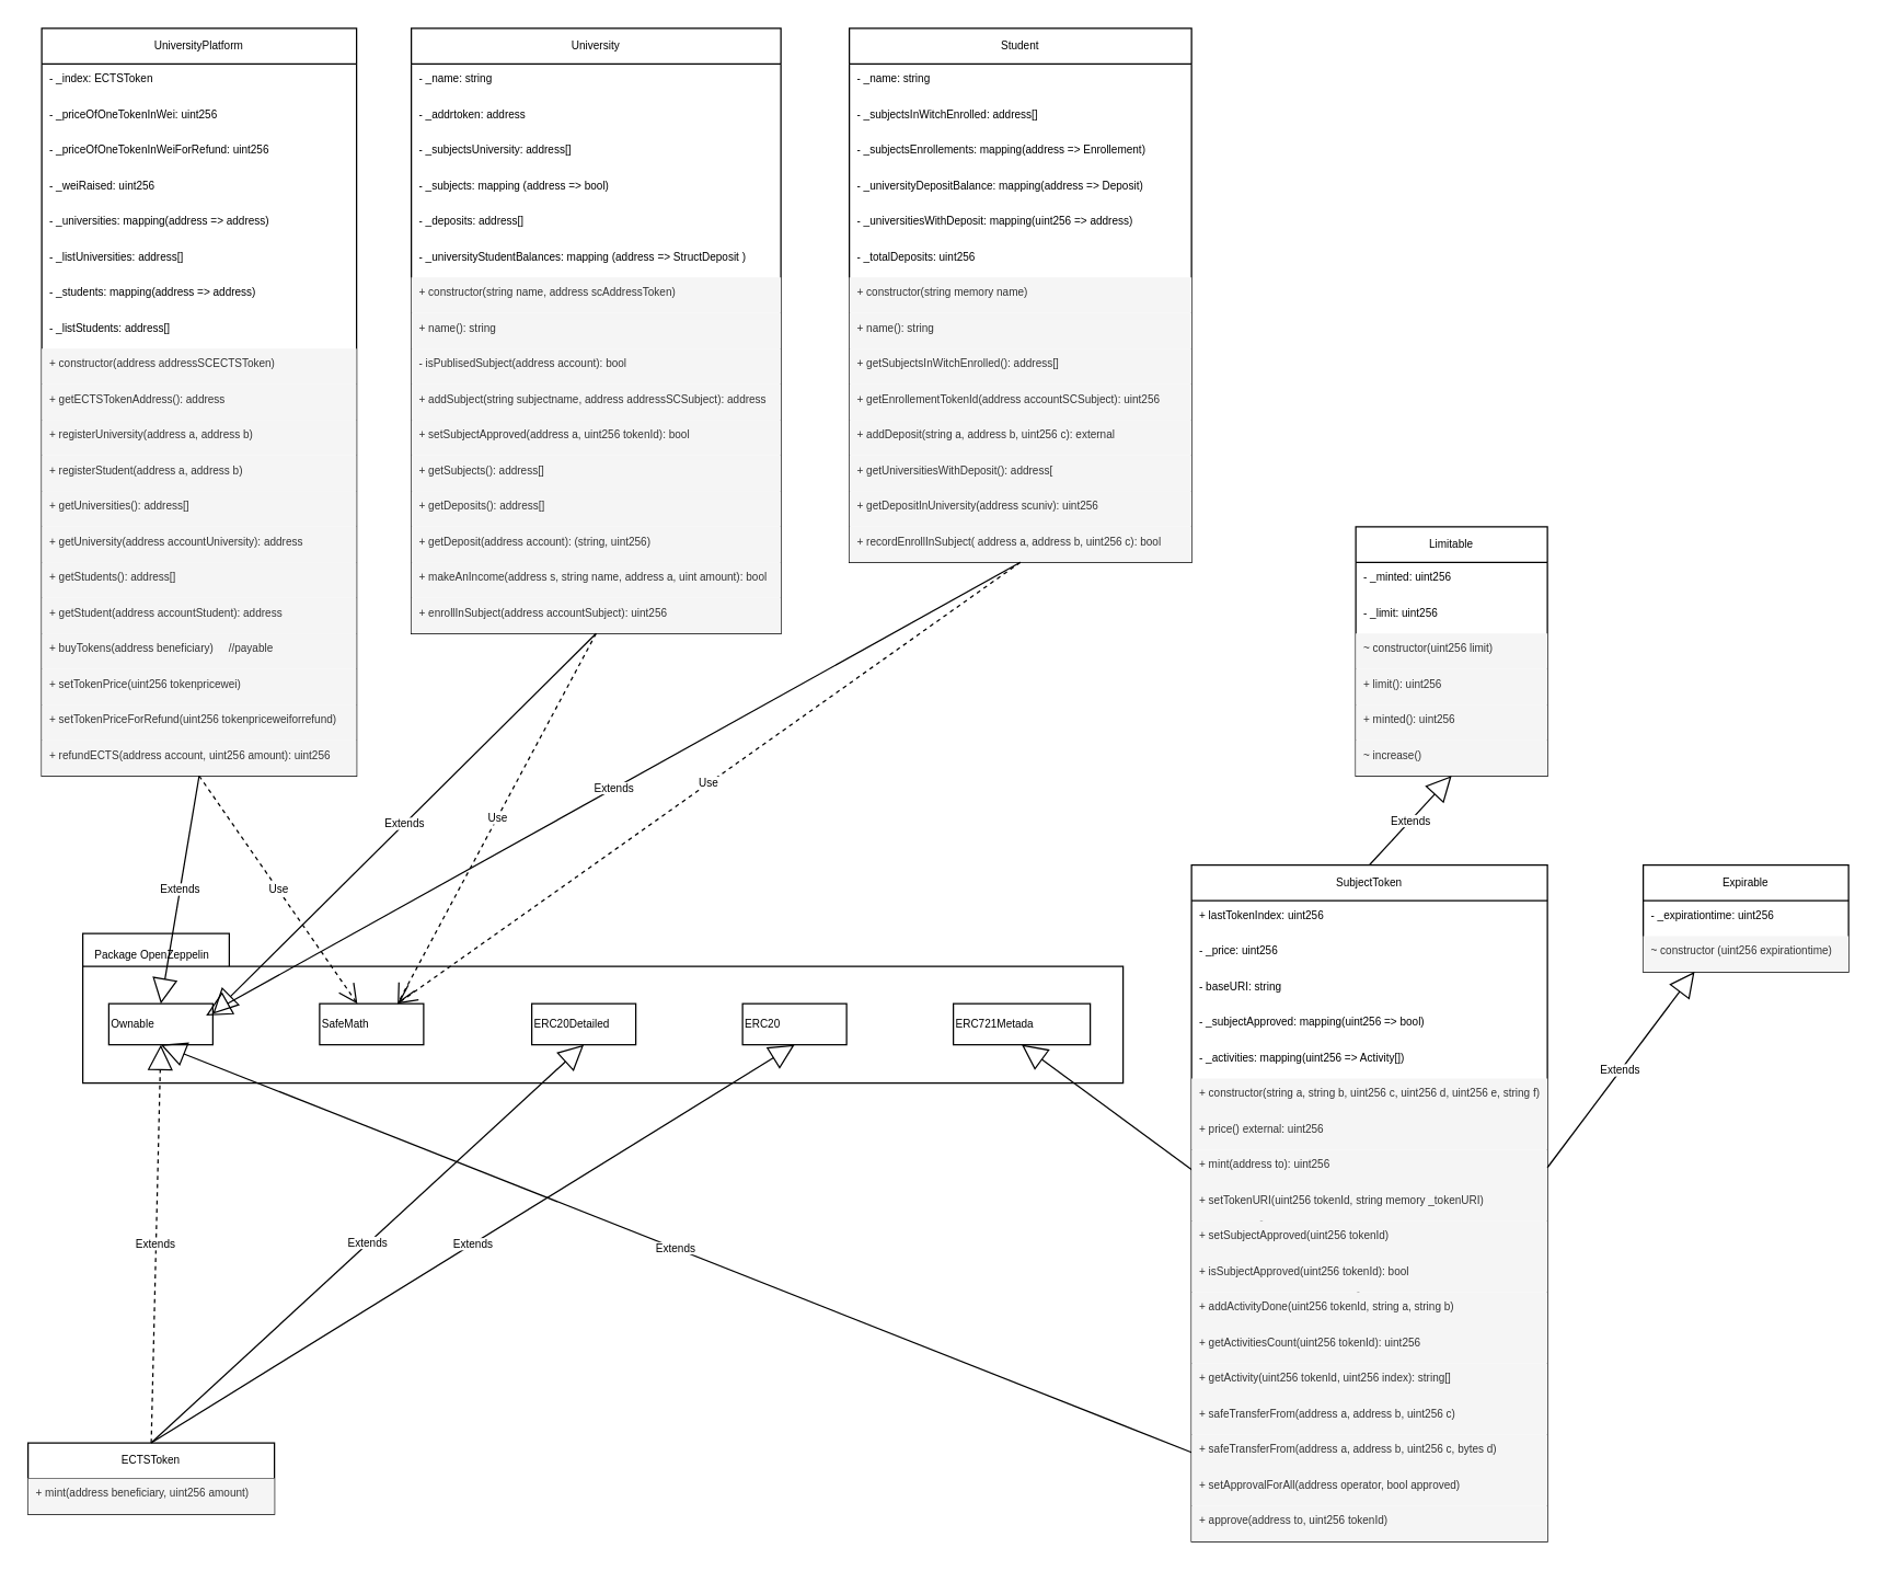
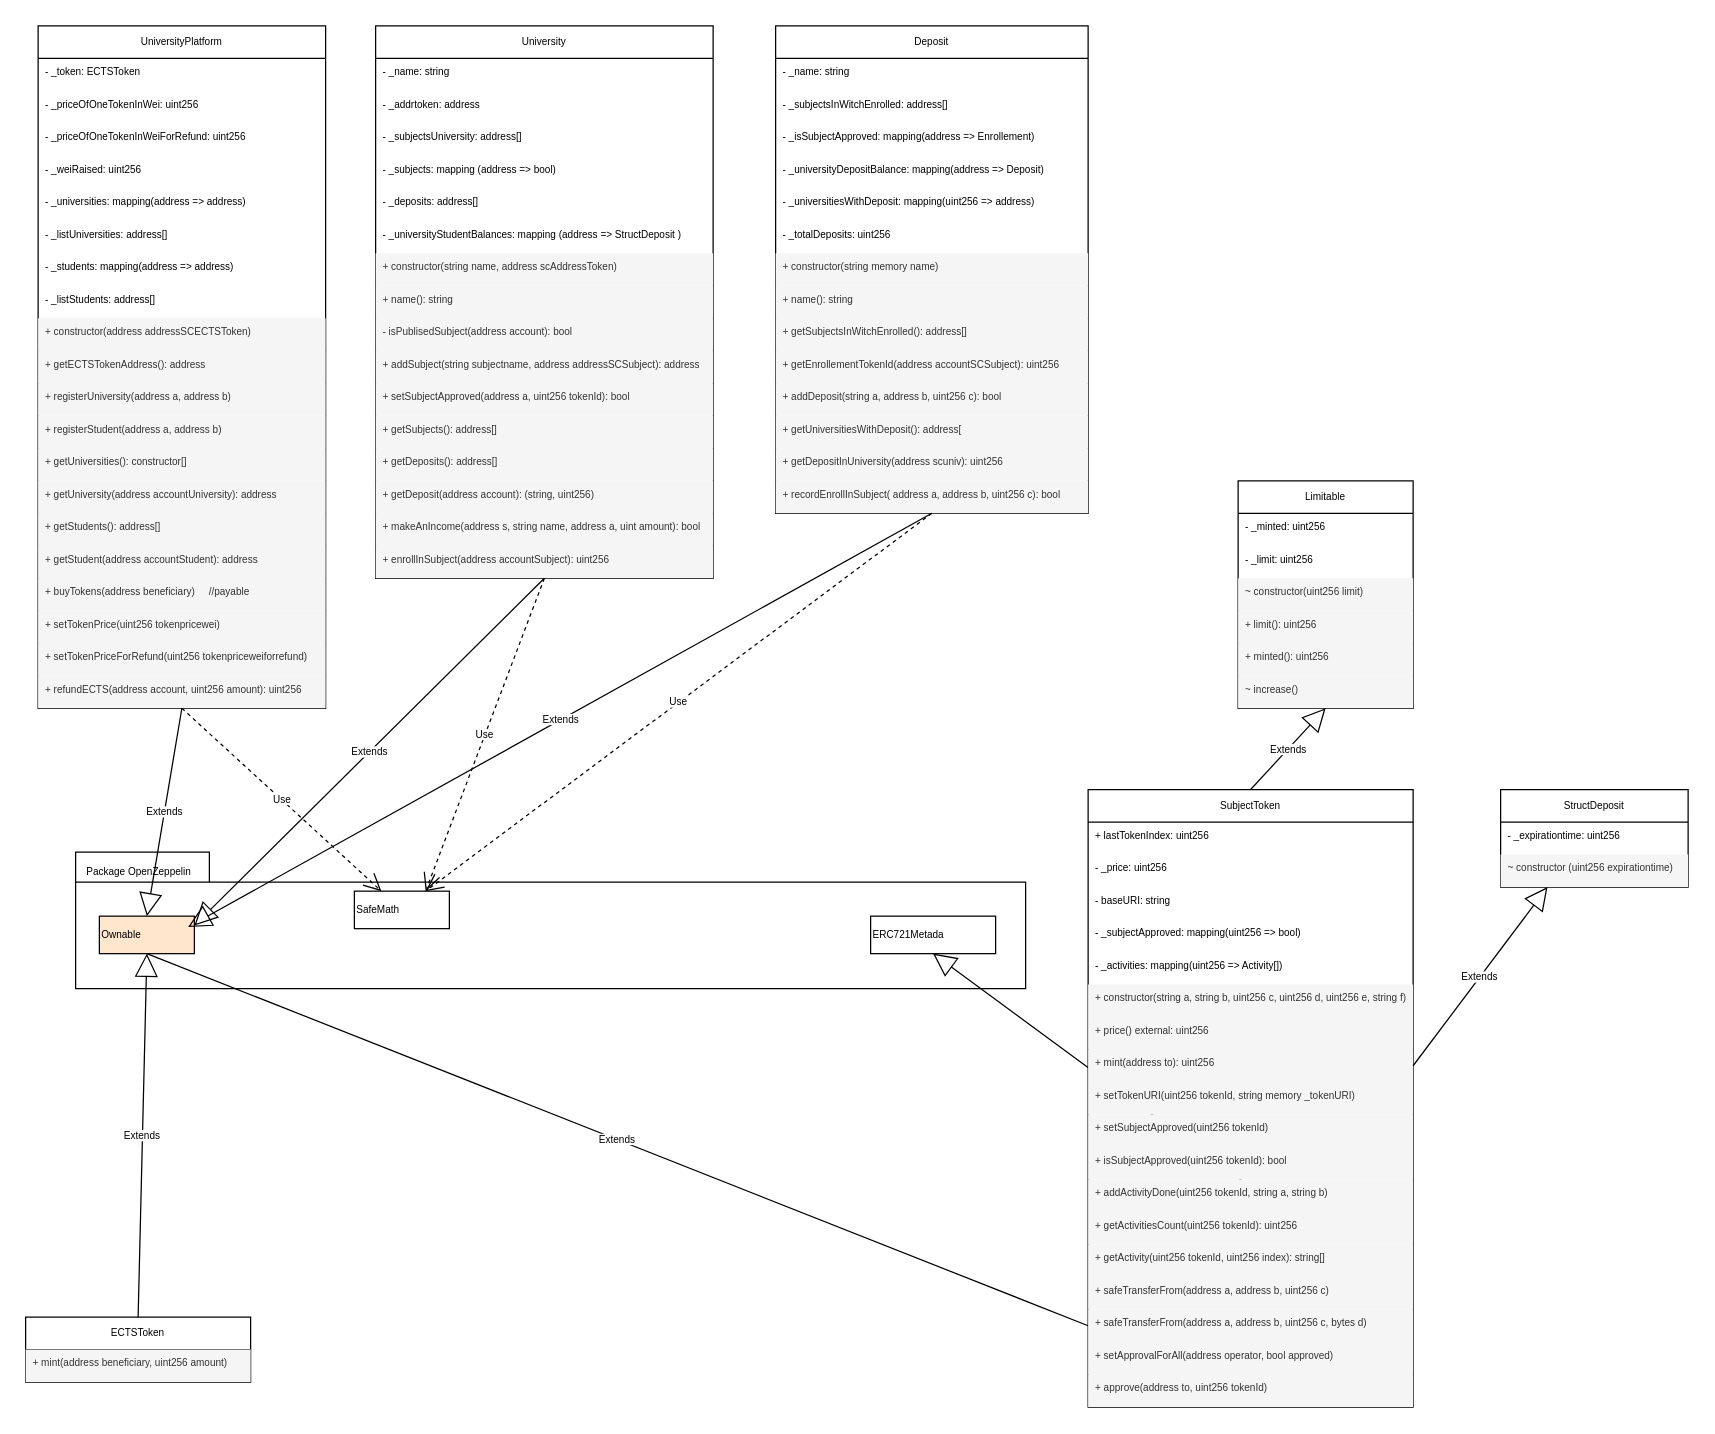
- <mxCell id="58" value="Student" style="swimlane;fontStyle=0;childLayout=stackLayout;horizontal=1;startSize=26;fillColor=none;horizontalStack=0;resizeParent=1;resizeParentMax=0;resizeLast=0;collapsible=1;marginBottom=0;fontSize=8;" vertex="1" parent="1"><mxGeometry x="620" y="20" width="250" height="390" as="geometry"><mxRectangle x="60" y="60" width="130" height="26" as="alternateBounds" /></mxGeometry></mxCell>
+ <mxCell id="58" value="Deposit" style="swimlane;fontStyle=0;childLayout=stackLayout;horizontal=1;startSize=26;fillColor=none;horizontalStack=0;resizeParent=1;resizeParentMax=0;resizeLast=0;collapsible=1;marginBottom=0;fontSize=8;" vertex="1" parent="1"><mxGeometry x="620" y="20" width="250" height="390" as="geometry"><mxRectangle x="60" y="60" width="130" height="26" as="alternateBounds" /></mxGeometry></mxCell>
- <mxCell id="12" value="- _index: ECTSToken" style="text;strokeColor=none;fillColor=none;align=left;verticalAlign=top;spacingLeft=4;spacingRight=4;overflow=hidden;rotatable=0;points=[[0,0.5],[1,0.5]];portConstraint=eastwest;fontSize=8;" vertex="1" parent="11"><mxGeometry y="26" width="230" height="26" as="geometry" /></mxCell>
+ <mxCell id="12" value="- _token: ECTSToken" style="text;strokeColor=none;fillColor=none;align=left;verticalAlign=top;spacingLeft=4;spacingRight=4;overflow=hidden;rotatable=0;points=[[0,0.5],[1,0.5]];portConstraint=eastwest;fontSize=8;" vertex="1" parent="11"><mxGeometry y="26" width="230" height="26" as="geometry" /></mxCell>
- <mxCell id="61" value="- _subjectsEnrollements: mapping(address =&gt; Enrollement)" style="text;strokeColor=none;fillColor=none;align=left;verticalAlign=top;spacingLeft=4;spacingRight=4;overflow=hidden;rotatable=0;points=[[0,0.5],[1,0.5]];portConstraint=eastwest;fontSize=8;" vertex="1" parent="58"><mxGeometry y="78" width="250" height="26" as="geometry" /></mxCell>
+ <mxCell id="61" value="- _isSubjectApproved: mapping(address =&gt; Enrollement)" style="text;strokeColor=none;fillColor=none;align=left;verticalAlign=top;spacingLeft=4;spacingRight=4;overflow=hidden;rotatable=0;points=[[0,0.5],[1,0.5]];portConstraint=eastwest;fontSize=8;" vertex="1" parent="58"><mxGeometry y="78" width="250" height="26" as="geometry" /></mxCell>
- <mxCell id="69" value="+ addDeposit(string a, address b, uint256 c): external" style="text;strokeColor=none;fillColor=#f5f5f5;align=left;verticalAlign=top;spacingLeft=4;spacingRight=4;overflow=hidden;rotatable=0;points=[[0,0.5],[1,0.5]];portConstraint=eastwest;fontColor=#333333;fontSize=8;" vertex="1" parent="58"><mxGeometry y="286" width="250" height="26" as="geometry" /></mxCell>
+ <mxCell id="69" value="+ addDeposit(string a, address b, uint256 c): bool" style="text;strokeColor=none;fillColor=#f5f5f5;align=left;verticalAlign=top;spacingLeft=4;spacingRight=4;overflow=hidden;rotatable=0;points=[[0,0.5],[1,0.5]];portConstraint=eastwest;fontColor=#333333;fontSize=8;" vertex="1" parent="58"><mxGeometry y="286" width="250" height="26" as="geometry" /></mxCell>
- <mxCell id="24" value="+ getUniversities(): address[]" style="text;strokeColor=none;fillColor=#f5f5f5;align=left;verticalAlign=top;spacingLeft=4;spacingRight=4;overflow=hidden;rotatable=0;points=[[0,0.5],[1,0.5]];portConstraint=eastwest;fontColor=#333333;fontSize=8;" vertex="1" parent="11"><mxGeometry y="338" width="230" height="26" as="geometry" /></mxCell>
+ <mxCell id="24" value="+ getUniversities(): constructor[]" style="text;strokeColor=none;fillColor=#f5f5f5;align=left;verticalAlign=top;spacingLeft=4;spacingRight=4;overflow=hidden;rotatable=0;points=[[0,0.5],[1,0.5]];portConstraint=eastwest;fontColor=#333333;fontSize=8;" vertex="1" parent="11"><mxGeometry y="338" width="230" height="26" as="geometry" /></mxCell>
- <mxCell id="99" value="Expirable" style="swimlane;fontStyle=0;childLayout=stackLayout;horizontal=1;startSize=26;fillColor=none;horizontalStack=0;resizeParent=1;resizeParentMax=0;resizeLast=0;collapsible=1;marginBottom=0;fontSize=8;" vertex="1" parent="1"><mxGeometry x="1200" y="631" width="150" height="78" as="geometry" /></mxCell>
+ <mxCell id="99" value="StructDeposit" style="swimlane;fontStyle=0;childLayout=stackLayout;horizontal=1;startSize=26;fillColor=none;horizontalStack=0;resizeParent=1;resizeParentMax=0;resizeLast=0;collapsible=1;marginBottom=0;fontSize=8;" vertex="1" parent="1"><mxGeometry x="1200" y="631" width="150" height="78" as="geometry" /></mxCell>
- <mxCell id="6" value="Ownable" style="html=1;fontSize=8;align=left;" vertex="1" parent="3"><mxGeometry x="19" y="51.33" width="76" height="30" as="geometry" /></mxCell>
+ <mxCell id="6" value="Ownable" style="html=1;fontSize=8;align=left;fillColor=#ffe6cc;" vertex="1" parent="3"><mxGeometry x="19" y="51.33" width="76" height="30" as="geometry" /></mxCell>
- <mxCell id="8" value="SafeMath" style="html=1;fontSize=8;align=left;" vertex="1" parent="3"><mxGeometry x="173" y="51.33" width="76" height="30" as="geometry" /></mxCell>
+ <mxCell id="8" value="SafeMath" style="html=1;fontSize=8;align=left;" vertex="1" parent="3"><mxGeometry x="223" y="31.33" width="76" height="30" as="geometry" /></mxCell>
- <mxCell id="7" value="ERC20Detailed" style="html=1;fontSize=8;align=left;" vertex="1" parent="3"><mxGeometry x="328" y="51.33" width="76" height="30" as="geometry" /></mxCell>
- <mxCell id="10" value="ERC20" style="html=1;fontSize=8;align=left;" vertex="1" parent="3"><mxGeometry x="482" y="51.33" width="76" height="30" as="geometry" /></mxCell>
- <mxCell id="39" value="Extends" style="endArrow=block;endSize=16;endFill=0;html=1;fontSize=8;exitX=0;exitY=0.5;exitDx=0;exitDy=0;entryX=0.5;entryY=1;entryDx=0;entryDy=0;" edge="1" parent="1" source="89" target="6"><mxGeometry width="160" relative="1" as="geometry"><mxPoint x="660" y="761" as="sourcePoint" /><mxPoint x="820" y="761" as="targetPoint" /></mxGeometry></mxCell>
+ <mxCell id="39" value="Extends" style="endArrow=none;endSize=16;endFill=0;html=1;fontSize=8;exitX=0;exitY=0.5;exitDx=0;exitDy=0;entryX=0.5;entryY=1;entryDx=0;entryDy=0;" edge="1" parent="1" source="89" target="6"><mxGeometry width="160" relative="1" as="geometry"><mxPoint x="660" y="761" as="sourcePoint" /><mxPoint x="820" y="761" as="targetPoint" /></mxGeometry></mxCell>
- <mxCell id="35" value="Extends" style="endArrow=block;endSize=16;endFill=0;html=1;fontSize=8;exitX=0.5;exitY=0;exitDx=0;exitDy=0;entryX=0.5;entryY=1;entryDx=0;entryDy=0;" edge="1" parent="1" source="37" target="7"><mxGeometry width="160" relative="1" as="geometry"><mxPoint x="660" y="761" as="sourcePoint" /><mxPoint x="820" y="761" as="targetPoint" /></mxGeometry></mxCell>
- <mxCell id="36" value="Extends" style="endArrow=block;endSize=16;endFill=0;html=1;fontSize=8;entryX=0.5;entryY=1;entryDx=0;entryDy=0;exitX=0.5;exitY=0;exitDx=0;exitDy=0;" edge="1" parent="1" source="37" target="10"><mxGeometry width="160" relative="1" as="geometry"><mxPoint x="240" y="921" as="sourcePoint" /><mxPoint x="726" y="692.33" as="targetPoint" /></mxGeometry></mxCell>
- <mxCell id="34" value="Extends" style="endArrow=block;endSize=16;endFill=0;html=1;fontSize=8;exitX=0.5;exitY=0;exitDx=0;exitDy=0;entryX=0.5;entryY=1;entryDx=0;entryDy=0;dashed=1;" edge="1" parent="1" source="37" target="6"><mxGeometry width="160" relative="1" as="geometry"><mxPoint x="660" y="761" as="sourcePoint" /><mxPoint x="820" y="761" as="targetPoint" /></mxGeometry></mxCell>
+ <mxCell id="34" value="Extends" style="endArrow=block;endSize=16;endFill=0;html=1;fontSize=8;exitX=0.5;exitY=0;exitDx=0;exitDy=0;entryX=0.5;entryY=1;entryDx=0;entryDy=0;" edge="1" parent="1" source="37" target="6"><mxGeometry width="160" relative="1" as="geometry"><mxPoint x="660" y="761" as="sourcePoint" /><mxPoint x="820" y="761" as="targetPoint" /></mxGeometry></mxCell>
